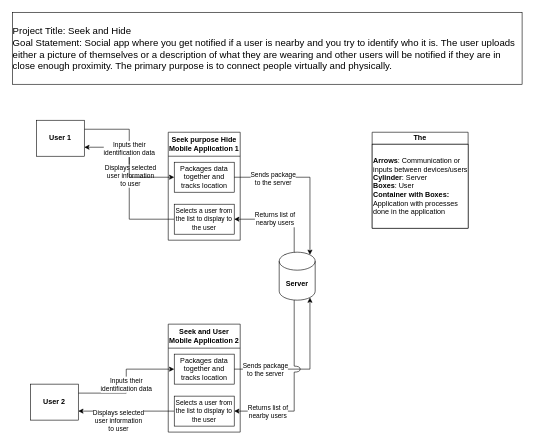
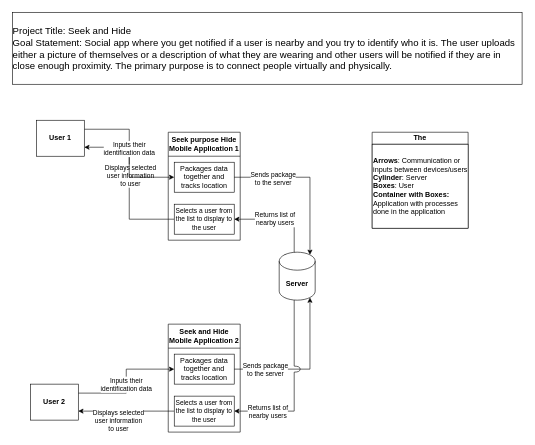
- <mxCell id="20" value="Seek and User Mobile Application 2" style="swimlane;whiteSpace=wrap;html=1;startSize=40;fillColor=#FFFFFF;" vertex="1" parent="1"><mxGeometry x="280" y="540" width="120" height="180" as="geometry" /></mxCell>
+ <mxCell id="20" value="Seek and Hide Mobile Application 2" style="swimlane;whiteSpace=wrap;html=1;startSize=40;fillColor=#FFFFFF;" vertex="1" parent="1"><mxGeometry x="280" y="540" width="120" height="180" as="geometry" /></mxCell>
